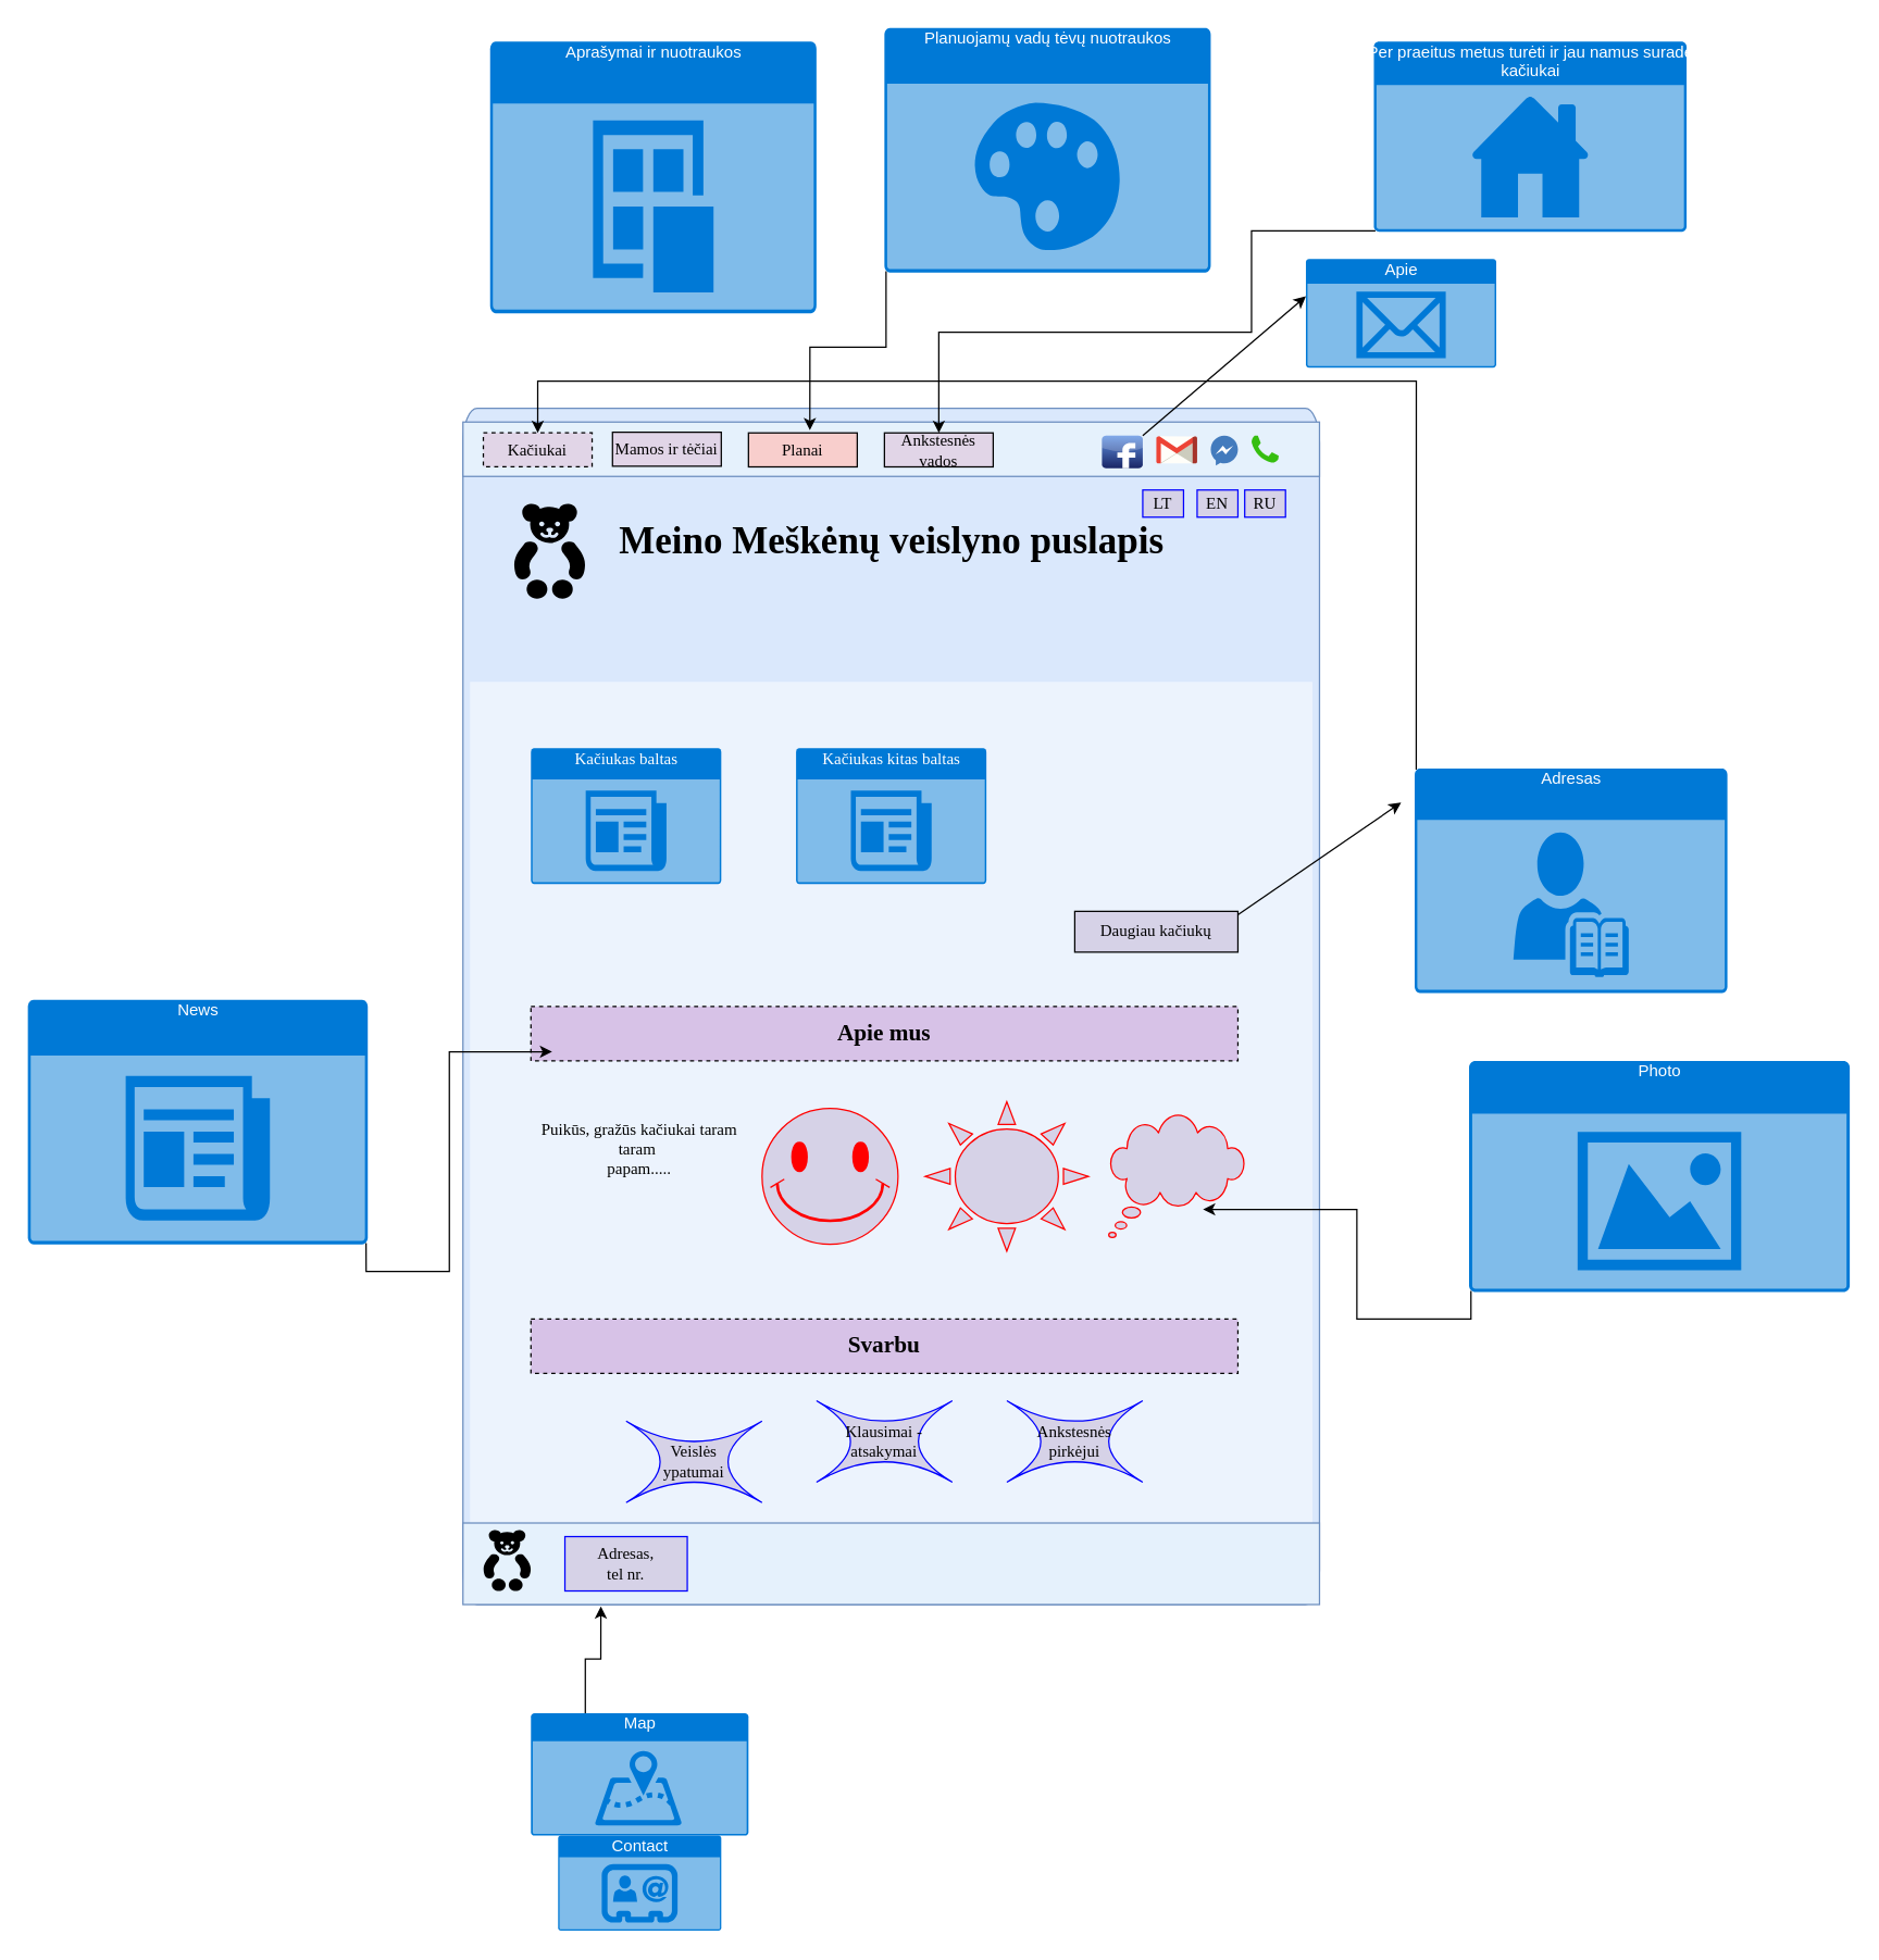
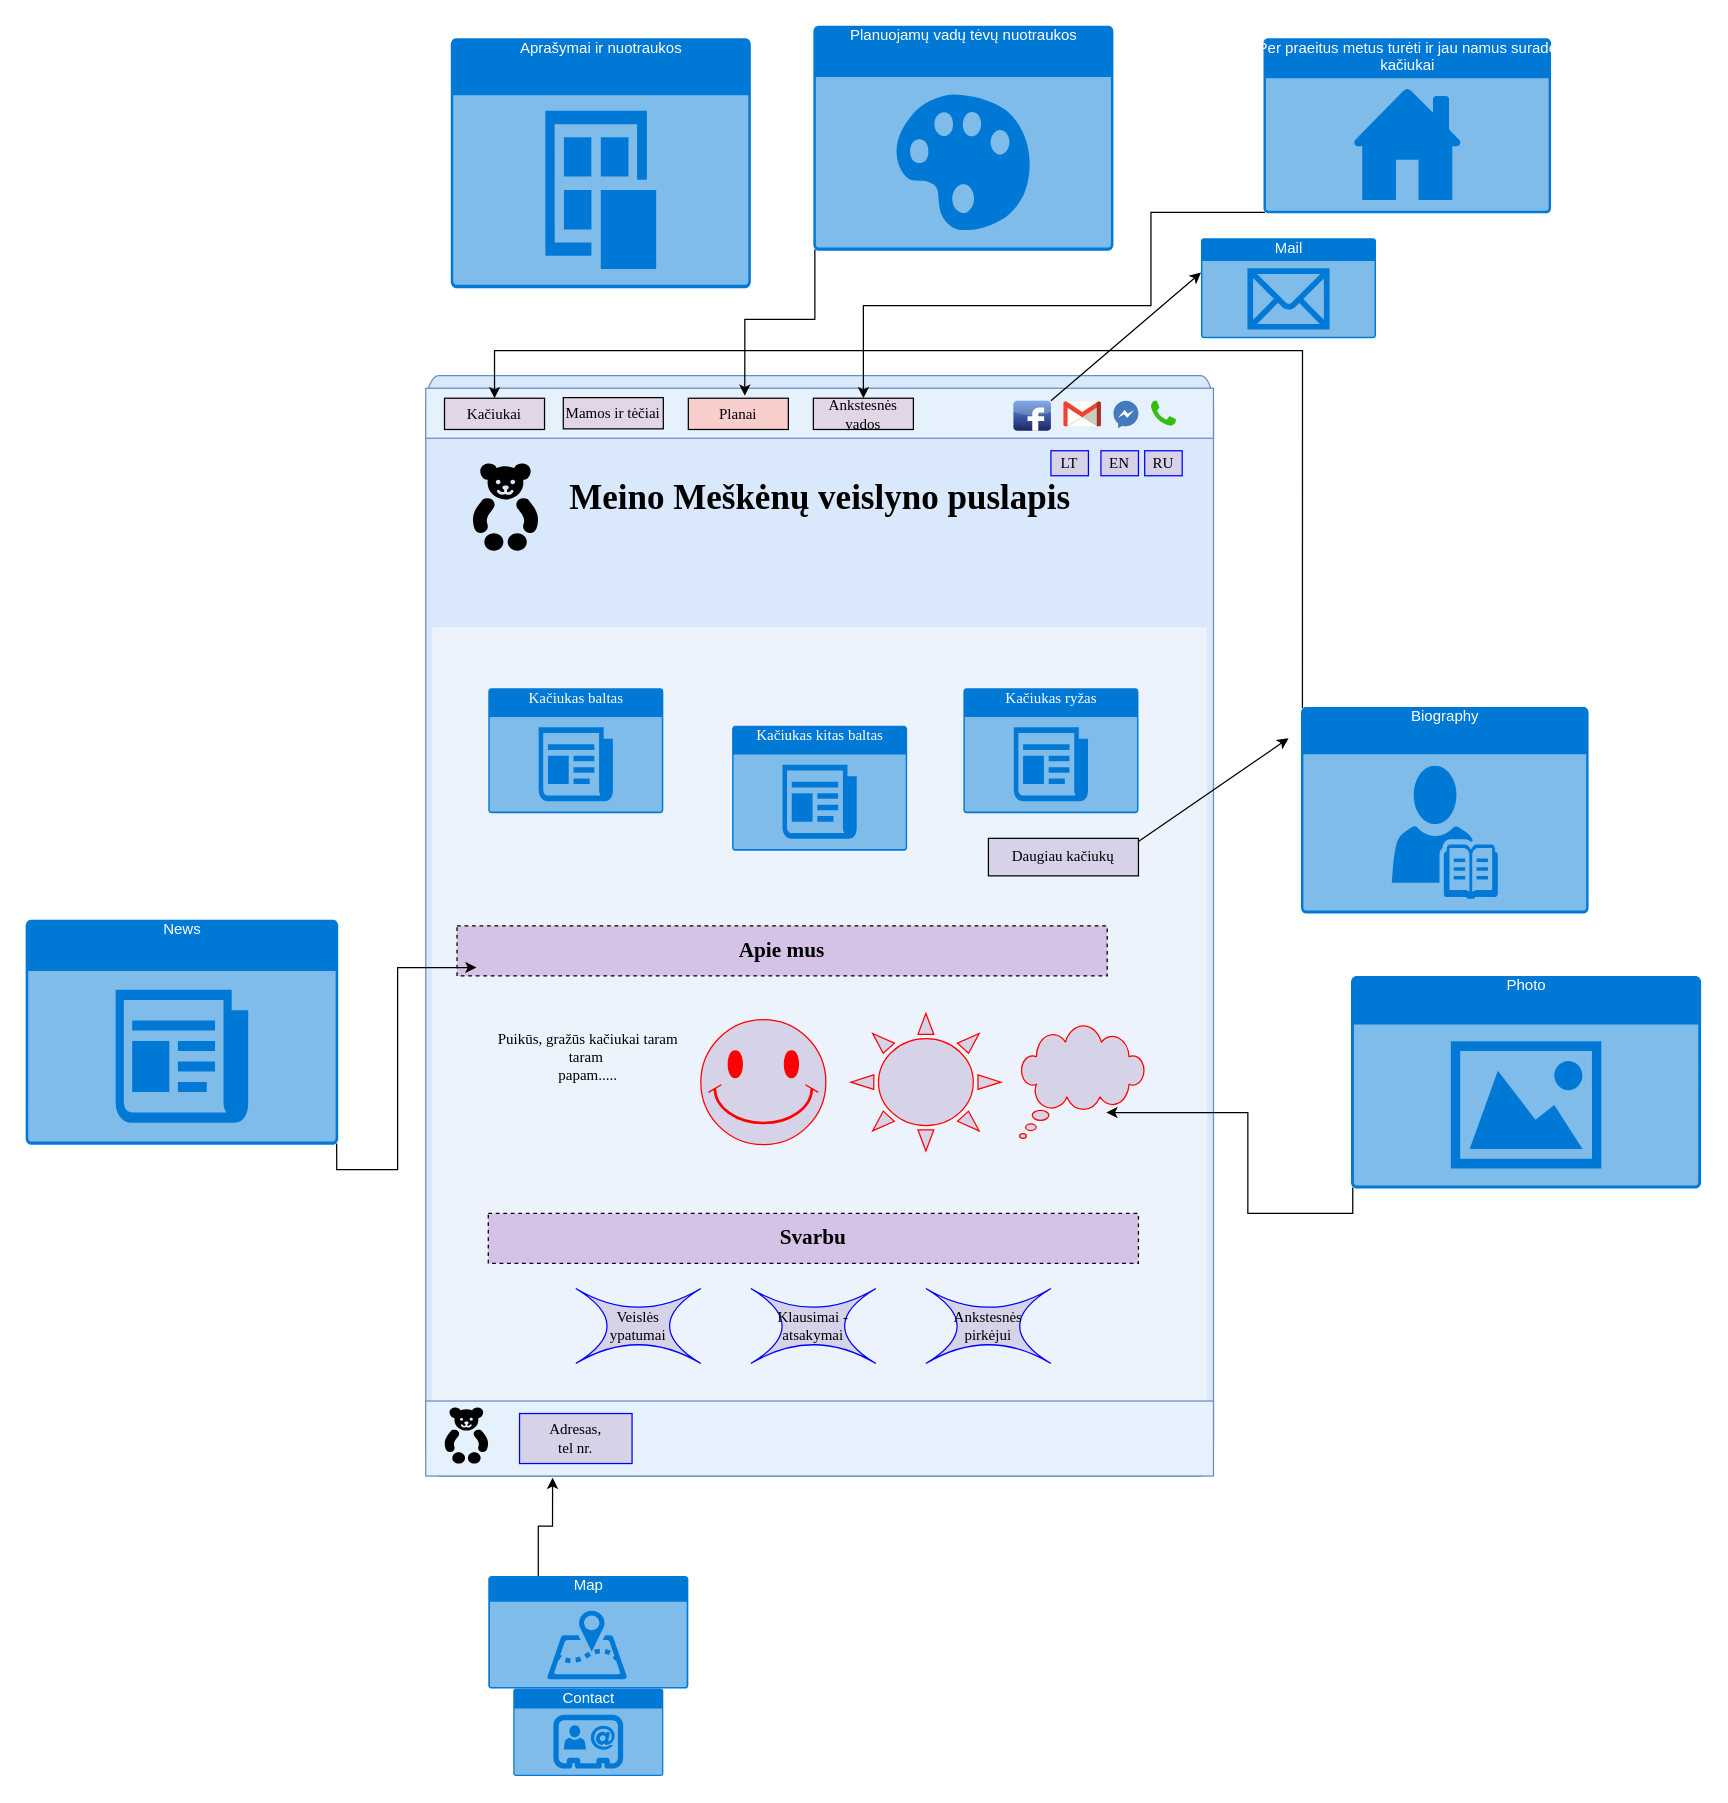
- <mxCell id="3" value="Apie" style="html=1;strokeColor=none;fillColor=#0079D6;labelPosition=center;verticalLabelPosition=middle;verticalAlign=top;align=center;fontSize=12;outlineConnect=0;spacingTop=-6;fontColor=#FFFFFF;shape=mxgraph.sitemap.mail;labelBackgroundColor=none;" vertex="1" parent="1"><mxGeometry x="960" y="190" width="140" height="80" as="geometry" /></mxCell>
+ <mxCell id="3" value="Mail" style="html=1;strokeColor=none;fillColor=#0079D6;labelPosition=center;verticalLabelPosition=middle;verticalAlign=top;align=center;fontSize=12;outlineConnect=0;spacingTop=-6;fontColor=#FFFFFF;shape=mxgraph.sitemap.mail;labelBackgroundColor=none;" vertex="1" parent="1"><mxGeometry x="960" y="190" width="140" height="80" as="geometry" /></mxCell>
- <mxCell id="8" value="Kačiukai" style="rounded=0;whiteSpace=wrap;html=1;labelBackgroundColor=none;fillColor=#E1D5E7;fontFamily=Garamond;dashed=1;" vertex="1" parent="1"><mxGeometry x="355" y="318" width="80" height="25" as="geometry" /></mxCell>
+ <mxCell id="8" value="Kačiukai" style="rounded=0;whiteSpace=wrap;html=1;labelBackgroundColor=none;fillColor=#E1D5E7;fontFamily=Garamond;" vertex="1" parent="1"><mxGeometry x="355" y="318" width="80" height="25" as="geometry" /></mxCell>
- <mxCell id="35" value="Adresas" style="html=1;strokeColor=none;fillColor=#0079D6;labelPosition=center;verticalLabelPosition=middle;verticalAlign=top;align=center;fontSize=12;outlineConnect=0;spacingTop=-6;fontColor=#FFFFFF;shape=mxgraph.sitemap.biography;labelBackgroundColor=none;" vertex="1" parent="1"><mxGeometry x="1040" y="565" width="230" height="165" as="geometry" /></mxCell>
+ <mxCell id="35" value="Biography" style="html=1;strokeColor=none;fillColor=#0079D6;labelPosition=center;verticalLabelPosition=middle;verticalAlign=top;align=center;fontSize=12;outlineConnect=0;spacingTop=-6;fontColor=#FFFFFF;shape=mxgraph.sitemap.biography;labelBackgroundColor=none;" vertex="1" parent="1"><mxGeometry x="1040" y="565" width="230" height="165" as="geometry" /></mxCell>
- <mxCell id="4" value="Kačiukas kitas baltas" style="html=1;strokeColor=none;fillColor=#0079D6;labelPosition=center;verticalLabelPosition=middle;verticalAlign=top;align=center;fontSize=12;outlineConnect=0;spacingTop=-6;fontColor=#FFFFFF;shape=mxgraph.sitemap.news;labelBackgroundColor=none;fontFamily=Garamond;" vertex="1" parent="1"><mxGeometry x="585" y="550" width="140" height="100" as="geometry" /></mxCell>
+ <mxCell id="4" value="Kačiukas kitas baltas" style="html=1;strokeColor=none;fillColor=#0079D6;labelPosition=center;verticalLabelPosition=middle;verticalAlign=top;align=center;fontSize=12;outlineConnect=0;spacingTop=-6;fontColor=#FFFFFF;shape=mxgraph.sitemap.news;labelBackgroundColor=none;fontFamily=Garamond;" vertex="1" parent="1"><mxGeometry x="585" y="580" width="140" height="100" as="geometry" /></mxCell>
+ <mxCell id="6" value="Kačiukas ryžas" style="html=1;strokeColor=none;fillColor=#0079D6;labelPosition=center;verticalLabelPosition=middle;verticalAlign=top;align=center;fontSize=12;outlineConnect=0;spacingTop=-6;fontColor=#FFFFFF;shape=mxgraph.sitemap.news;labelBackgroundColor=none;fontFamily=Garamond;" vertex="1" parent="1"><mxGeometry x="770" y="550" width="140" height="100" as="geometry" /></mxCell>
- <mxCell id="18" value="&lt;font face=&quot;Garamond&quot;&gt;&lt;span style=&quot;font-size: 17px&quot;&gt;Apie mus&lt;/span&gt;&lt;/font&gt;" style="rounded=0;whiteSpace=wrap;html=1;labelBackgroundColor=none;fontStyle=1;labelBorderColor=none;dashed=1;fillColor=#D7C2E7;" vertex="1" parent="1"><mxGeometry x="390" y="740" width="520" height="40" as="geometry" /></mxCell>
+ <mxCell id="18" value="&lt;font face=&quot;Garamond&quot;&gt;&lt;span style=&quot;font-size: 17px&quot;&gt;Apie mus&lt;/span&gt;&lt;/font&gt;" style="rounded=0;whiteSpace=wrap;html=1;labelBackgroundColor=none;fontStyle=1;labelBorderColor=none;dashed=1;fillColor=#D7C2E7;" vertex="1" parent="1"><mxGeometry x="365" y="740" width="520" height="40" as="geometry" /></mxCell>
- <mxCell id="24" value="Veislės&lt;br&gt;ypatumai" style="shape=switch;whiteSpace=wrap;html=1;labelBackgroundColor=none;fillColor=#D6D2E7;fontFamily=Garamond;strokeColor=#0000FF;" vertex="1" parent="1"><mxGeometry x="460" y="1045" width="100" height="60" as="geometry" /></mxCell>
+ <mxCell id="24" value="Veislės&lt;br&gt;ypatumai" style="shape=switch;whiteSpace=wrap;html=1;labelBackgroundColor=none;fillColor=#D6D2E7;fontFamily=Garamond;strokeColor=#0000FF;" vertex="1" parent="1"><mxGeometry x="460" y="1030" width="100" height="60" as="geometry" /></mxCell>
